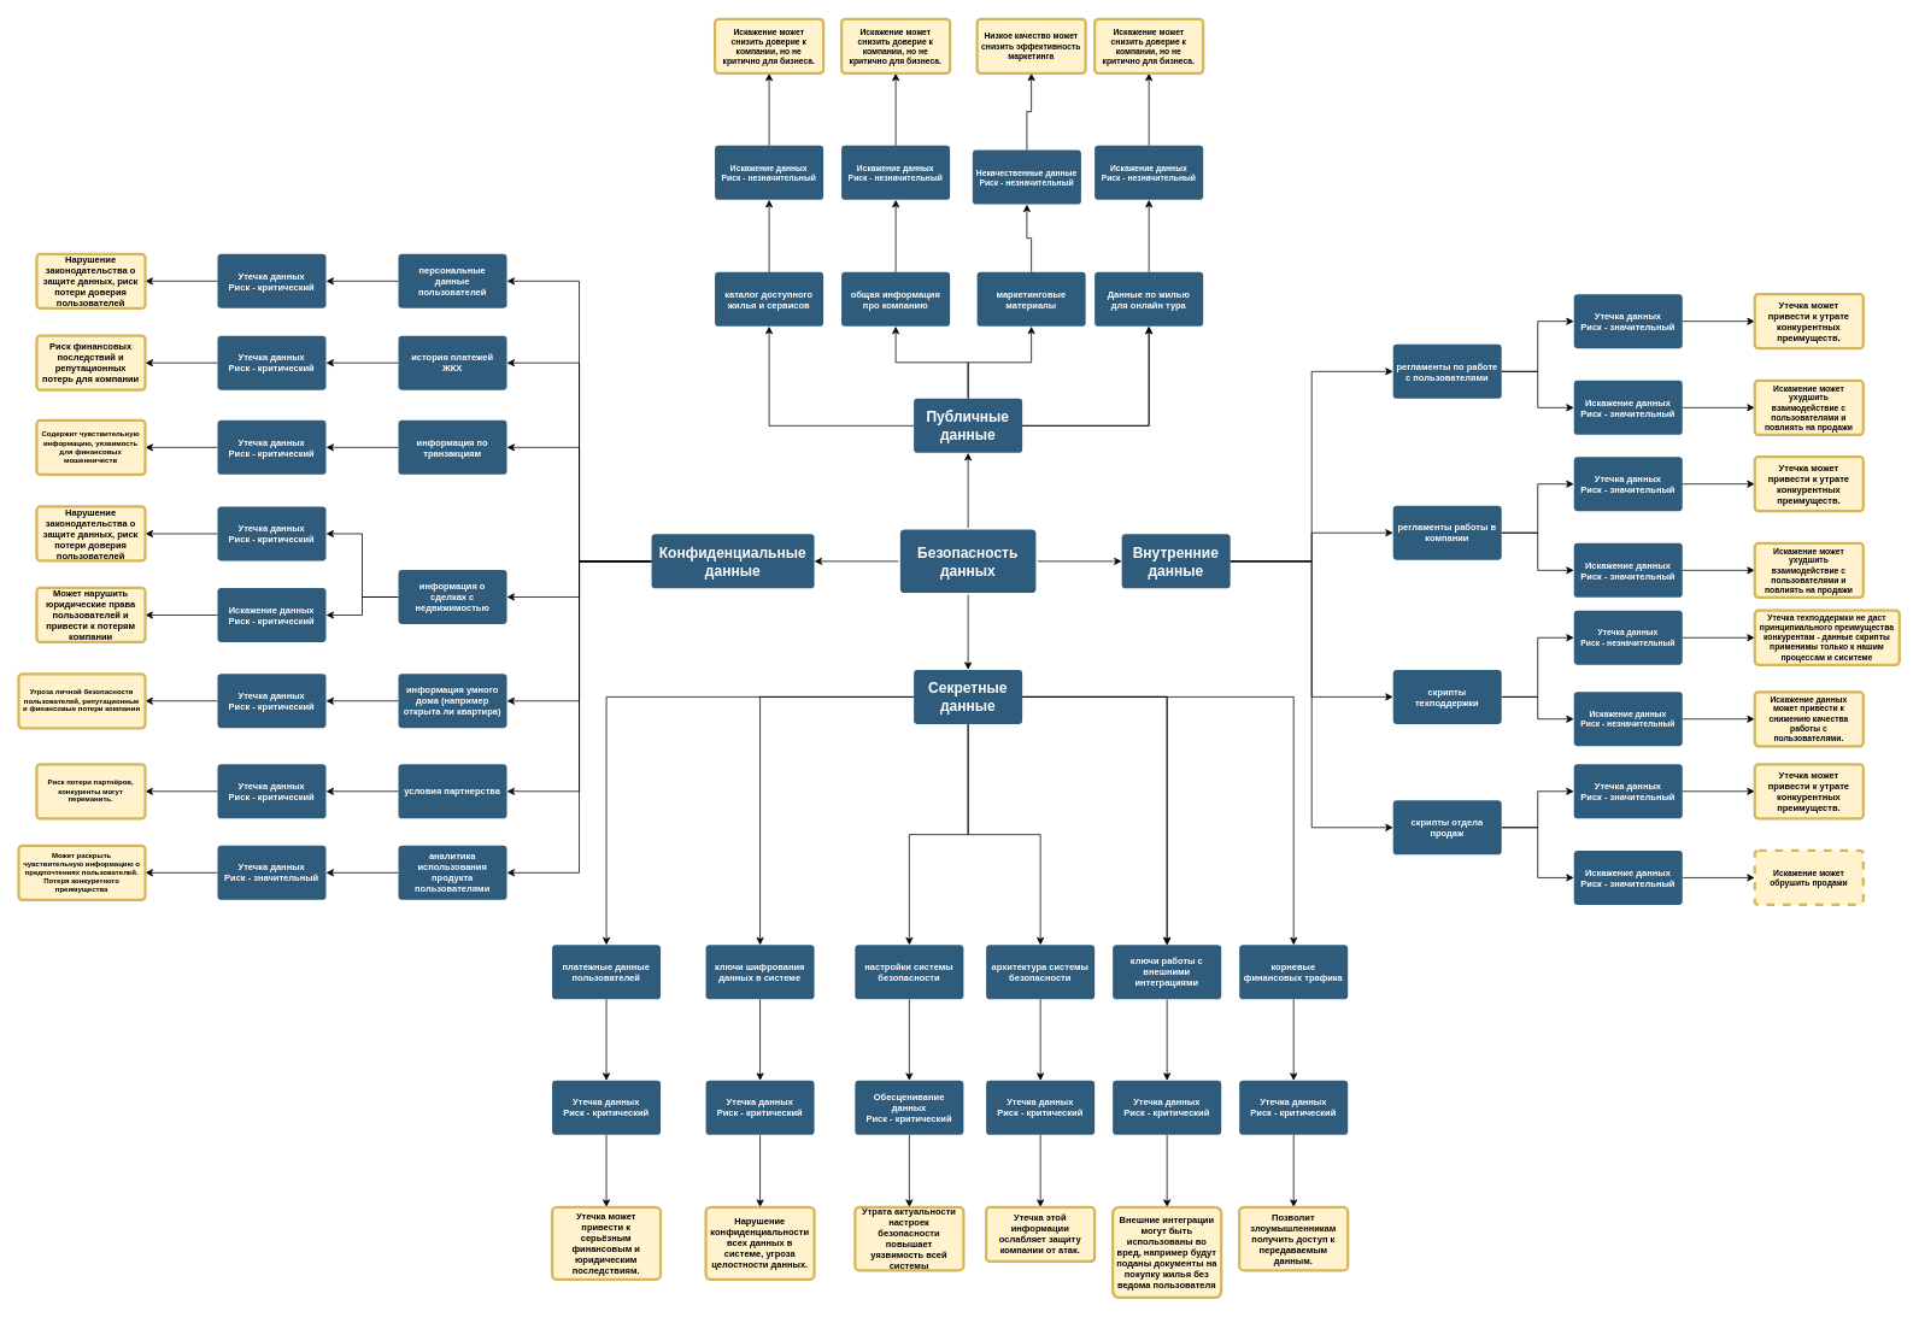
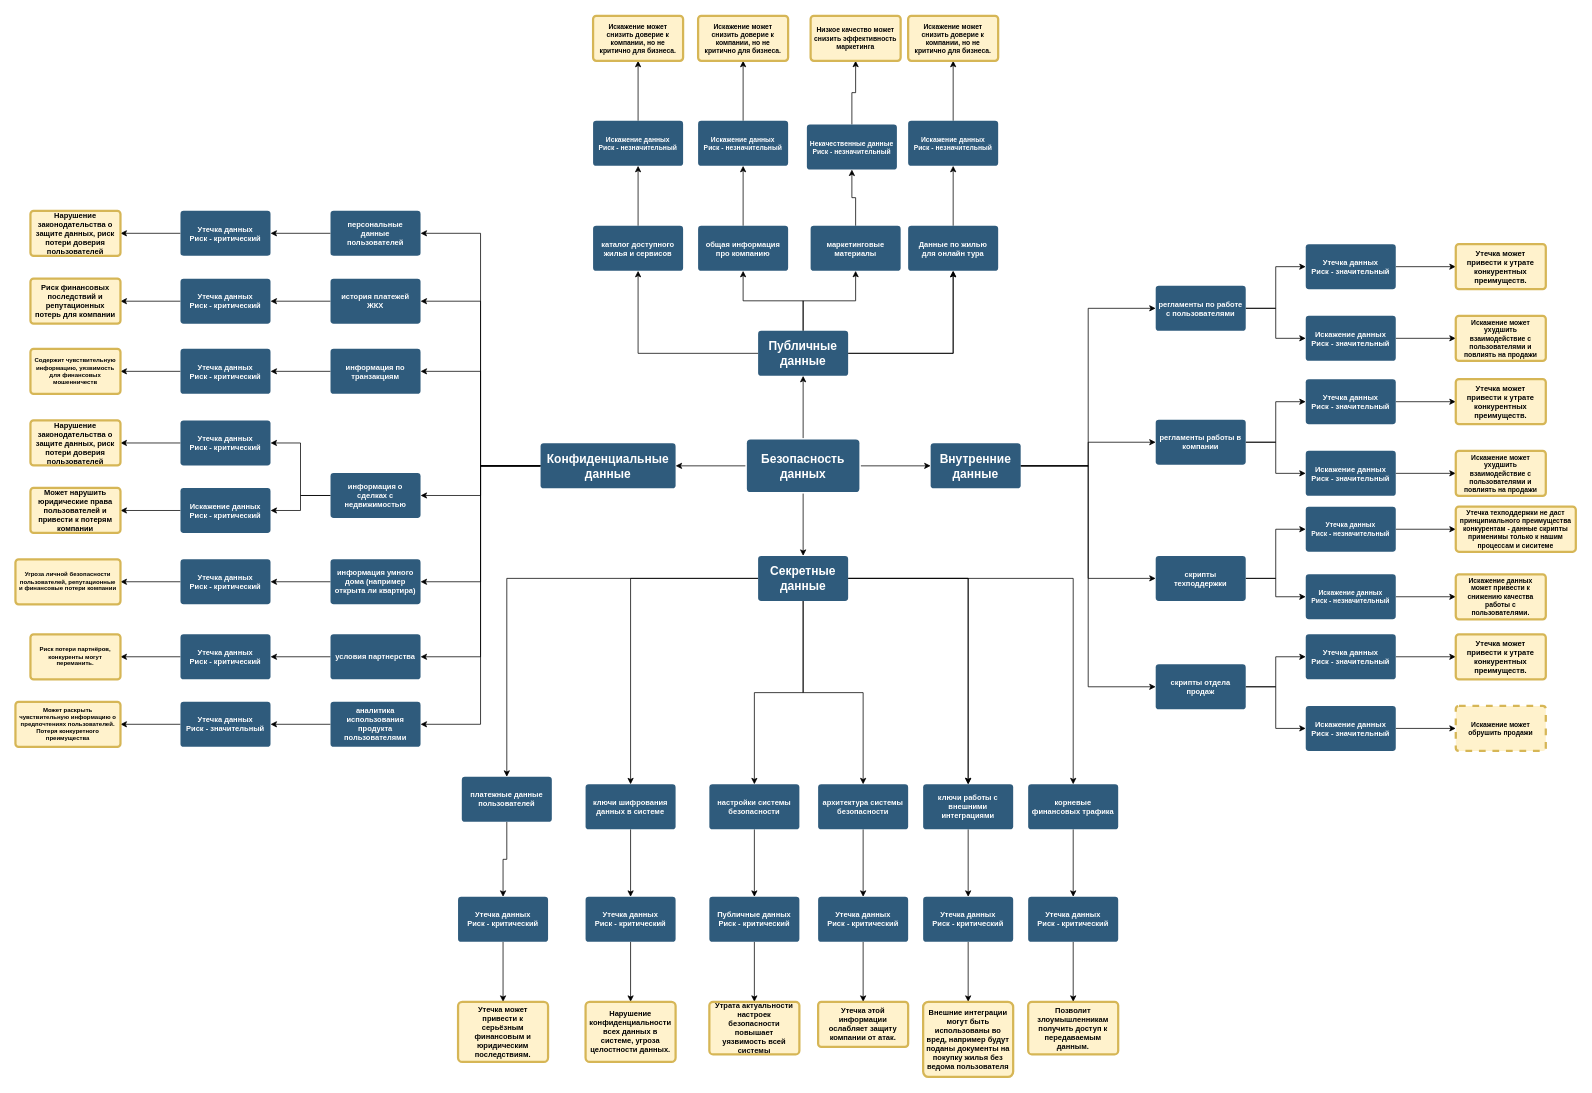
- <mxCell id="130" value="платежные данные пользователей" style="whiteSpace=wrap;html=1;fontSize=10;fillColor=#2F5B7C;strokeColor=none;fontColor=#FFFFFF;rounded=1;shadow=0;labelBackgroundColor=none;strokeWidth=3;fontStyle=1;spacing=5;arcSize=7;" vertex="1" parent="1"><mxGeometry x="610" y="1045" width="120" height="60" as="geometry" /></mxCell>
+ <mxCell id="130" value="платежные данные пользователей" style="whiteSpace=wrap;html=1;fontSize=10;fillColor=#2F5B7C;strokeColor=none;fontColor=#FFFFFF;rounded=1;shadow=0;labelBackgroundColor=none;strokeWidth=3;fontStyle=1;spacing=5;arcSize=7;" vertex="1" parent="1"><mxGeometry x="615" y="1035" width="120" height="60" as="geometry" /></mxCell>
- <mxCell id="148" value="Обесценивание данных&lt;br&gt;Риск - критический" style="whiteSpace=wrap;html=1;fontSize=10;fillColor=#2F5B7C;strokeColor=none;fontColor=#FFFFFF;rounded=1;shadow=0;labelBackgroundColor=none;strokeWidth=3;fontStyle=1;spacing=5;arcSize=7;" vertex="1" parent="1"><mxGeometry x="945" y="1195" width="120" height="60" as="geometry" /></mxCell>
+ <mxCell id="148" value="Публичные данных&lt;br&gt;Риск - критический" style="whiteSpace=wrap;html=1;fontSize=10;fillColor=#2F5B7C;strokeColor=none;fontColor=#FFFFFF;rounded=1;shadow=0;labelBackgroundColor=none;strokeWidth=3;fontStyle=1;spacing=5;arcSize=7;" vertex="1" parent="1"><mxGeometry x="945" y="1195" width="120" height="60" as="geometry" /></mxCell>
